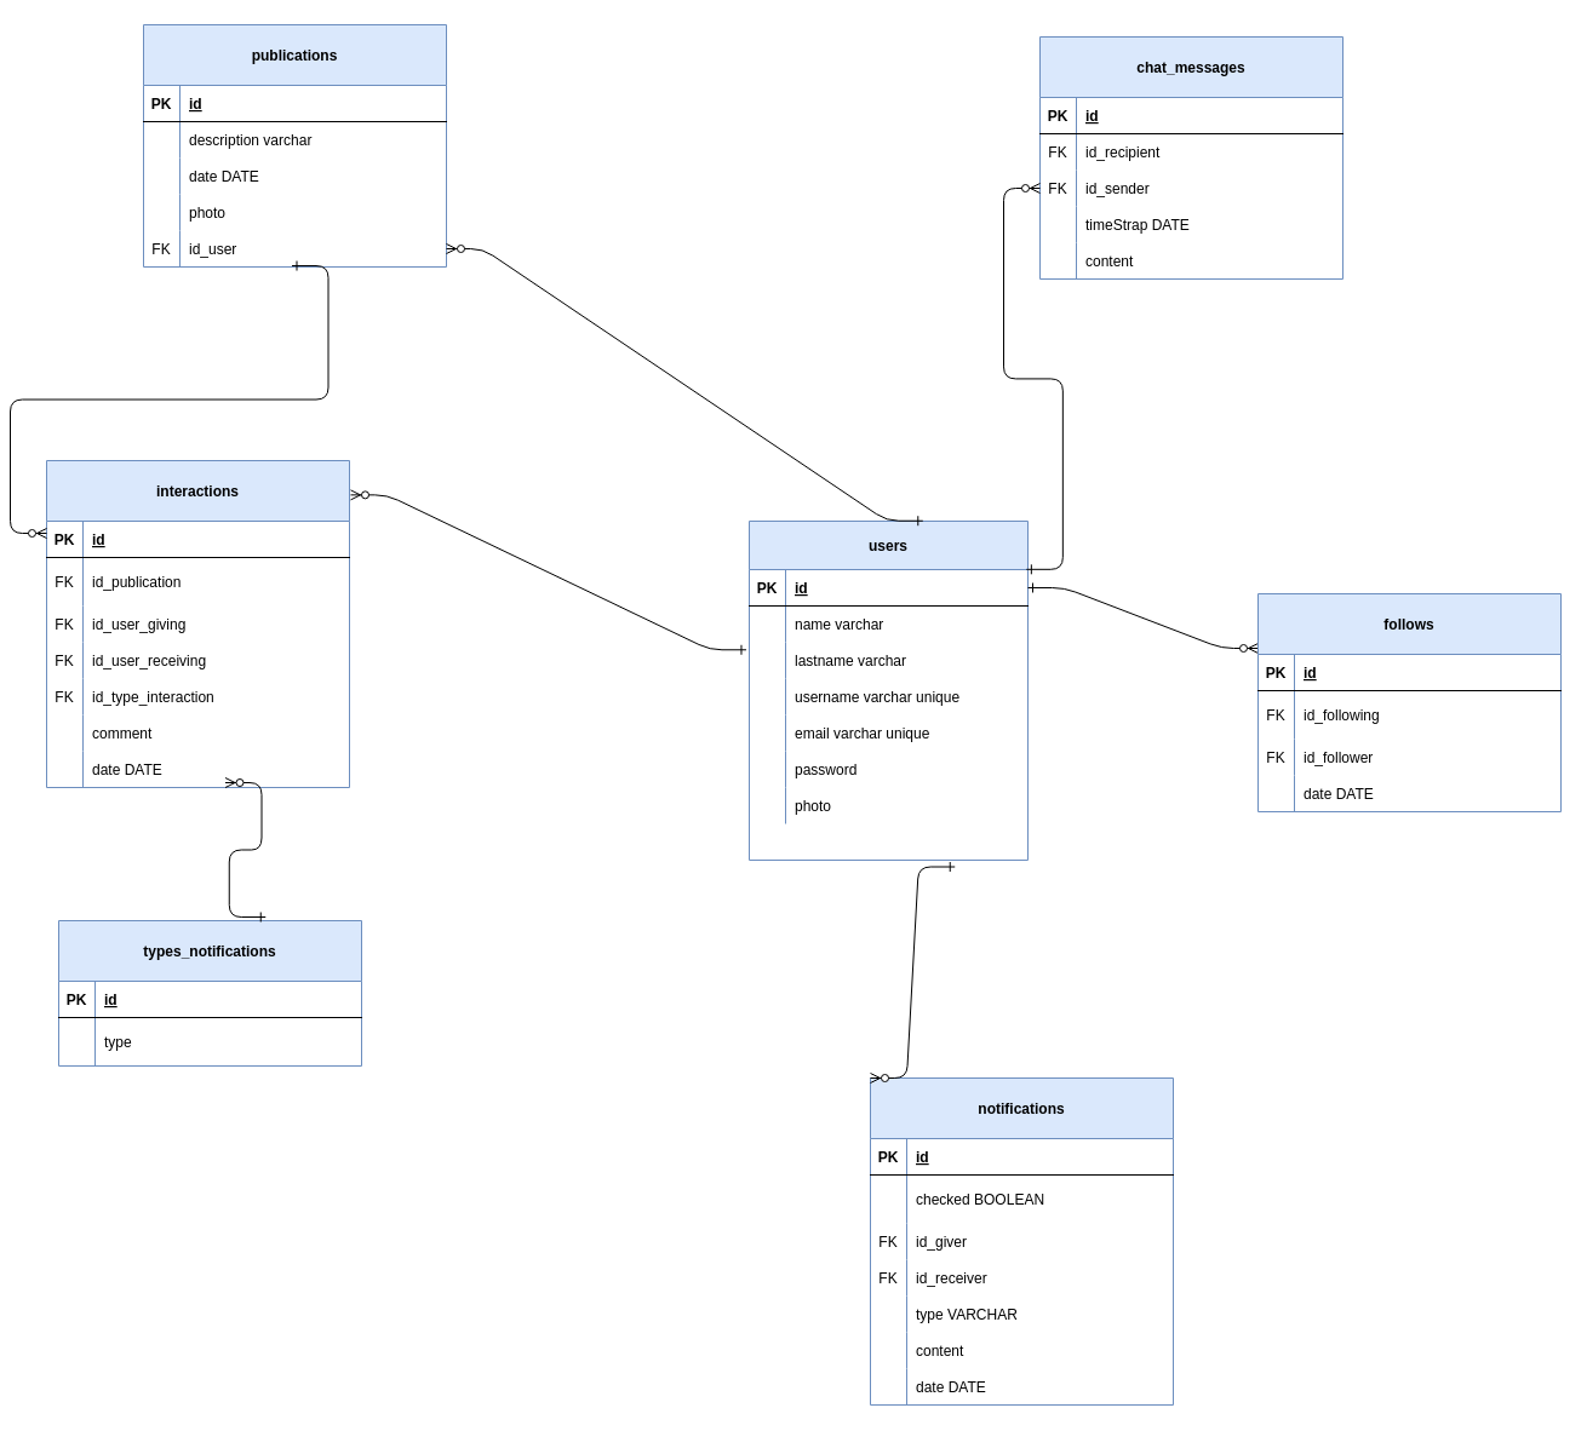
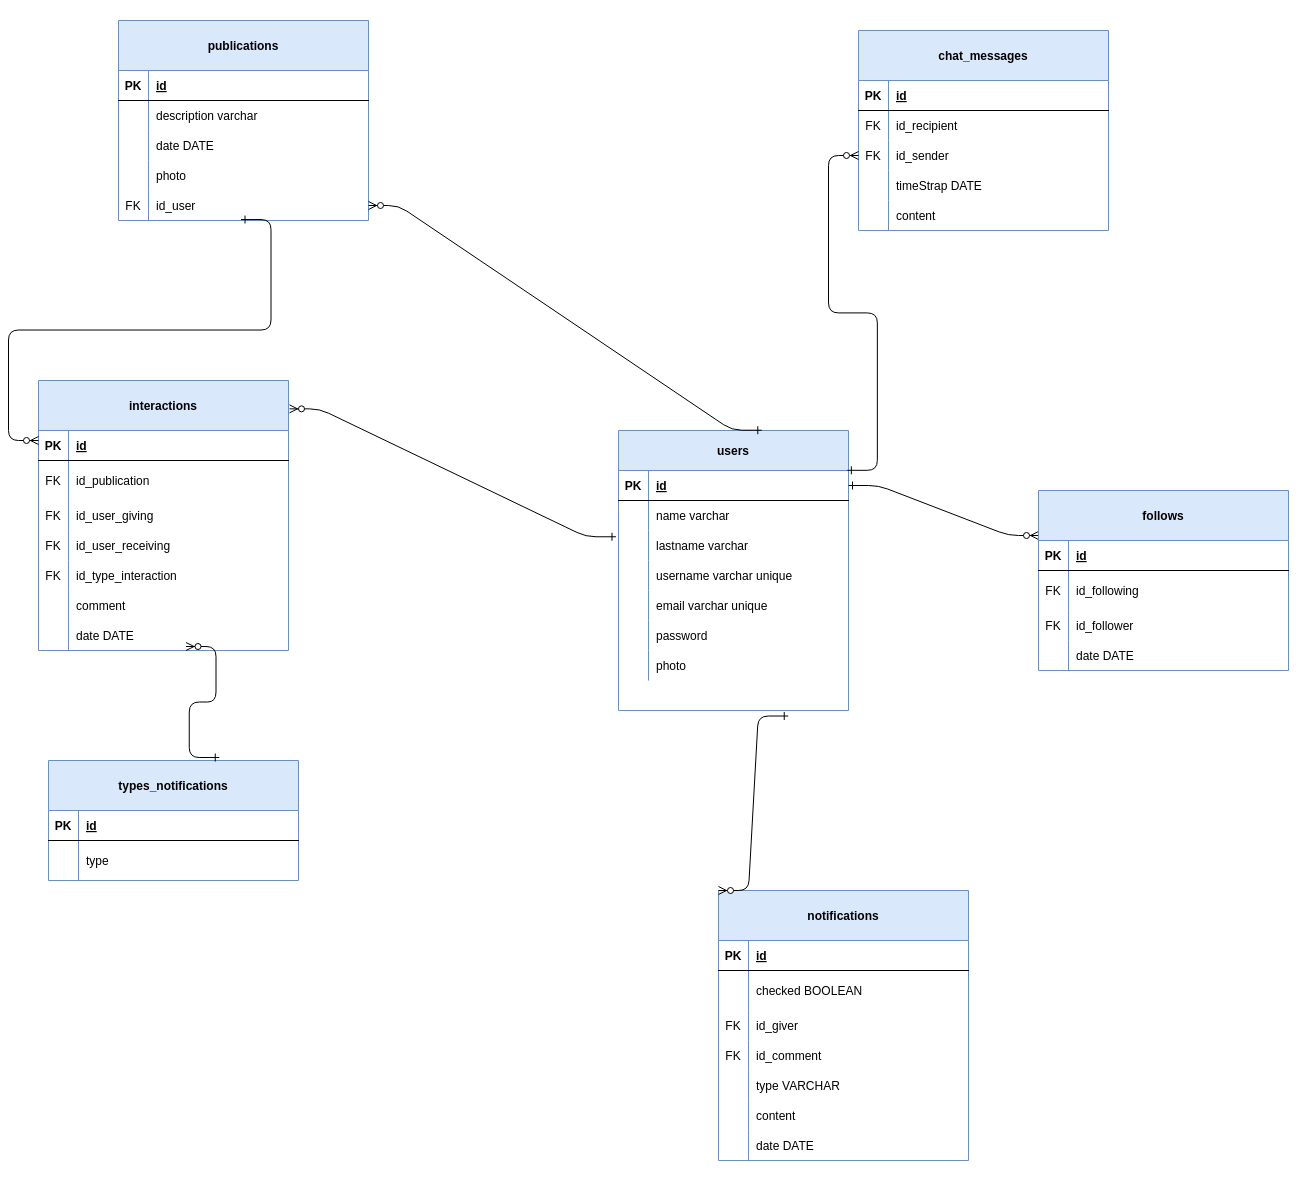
- <mxCell id="99" value="id_receiver" style="shape=partialRectangle;overflow=hidden;connectable=0;fillColor=none;top=0;left=0;bottom=0;right=0;align=left;spacingLeft=6;" vertex="1" parent="97"><mxGeometry x="30" width="220" height="30" as="geometry"><mxRectangle width="220" height="30" as="alternateBounds" /></mxGeometry></mxCell>
+ <mxCell id="99" value="id_comment" style="shape=partialRectangle;overflow=hidden;connectable=0;fillColor=none;top=0;left=0;bottom=0;right=0;align=left;spacingLeft=6;" vertex="1" parent="97"><mxGeometry x="30" width="220" height="30" as="geometry"><mxRectangle width="220" height="30" as="alternateBounds" /></mxGeometry></mxCell>
